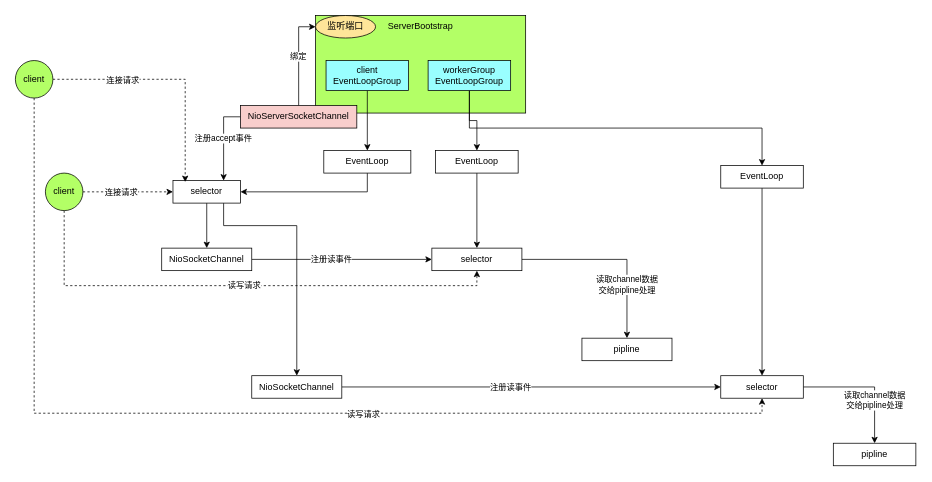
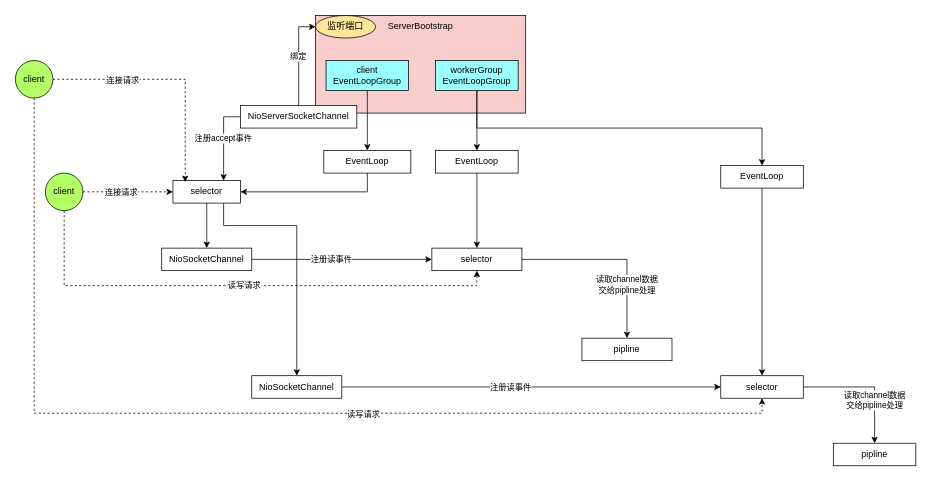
- <mxCell id="10" value="ServerBootstrap" style="rounded=0;whiteSpace=wrap;html=1;fillColor=#b3ff66;verticalAlign=top;" vertex="1" parent="1"><mxGeometry x="420" y="20" width="280" height="130" as="geometry" /></mxCell>
+ <mxCell id="10" value="ServerBootstrap" style="rounded=0;whiteSpace=wrap;html=1;fillColor=#F8CECC;verticalAlign=top;" vertex="1" parent="1"><mxGeometry x="420" y="20" width="280" height="130" as="geometry" /></mxCell>
- <mxCell id="15" value="workerGroup&lt;br&gt;EventLoopGroup" style="rounded=0;whiteSpace=wrap;html=1;fillColor=#99FFFF;" vertex="1" parent="1"><mxGeometry x="570" y="80" width="110" height="40" as="geometry" /></mxCell>
+ <mxCell id="15" value="workerGroup&lt;br&gt;EventLoopGroup" style="rounded=0;whiteSpace=wrap;html=1;fillColor=#99FFFF;" vertex="1" parent="1"><mxGeometry x="580" y="80" width="110" height="40" as="geometry" /></mxCell>
- <mxCell id="25" value="NioServerSocketChannel" style="rounded=0;whiteSpace=wrap;html=1;fillColor=#f8cecc;verticalAlign=top;" vertex="1" parent="1"><mxGeometry x="320" y="140" width="155" height="30" as="geometry" /></mxCell>
+ <mxCell id="25" value="NioServerSocketChannel" style="rounded=0;whiteSpace=wrap;html=1;fillColor=#FFFFFF;verticalAlign=top;" vertex="1" parent="1"><mxGeometry x="320" y="140" width="155" height="30" as="geometry" /></mxCell>
